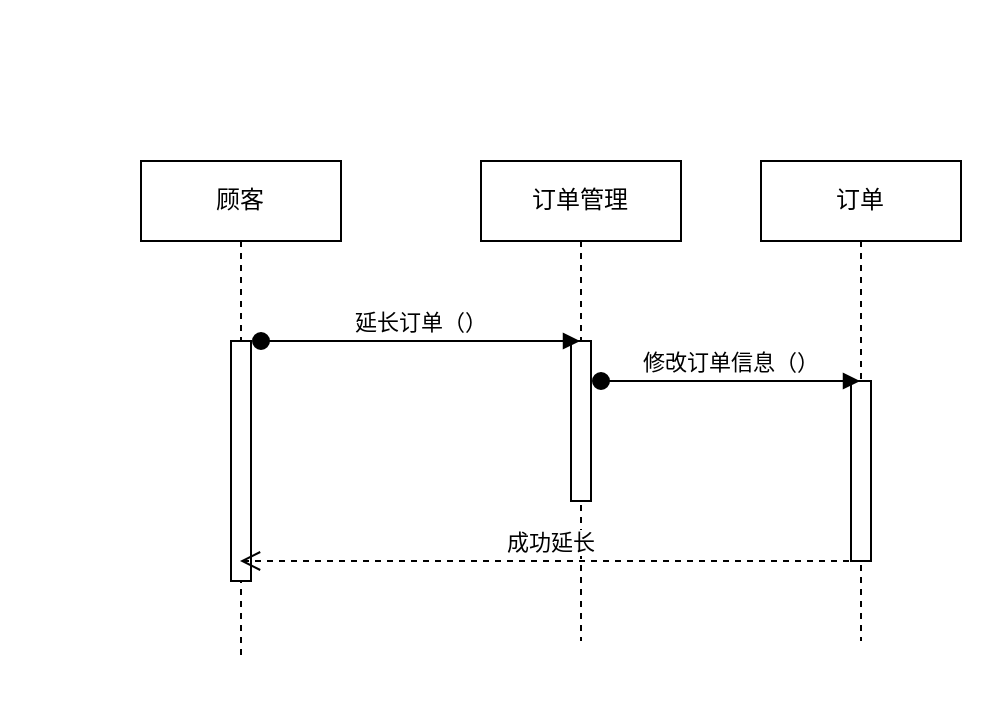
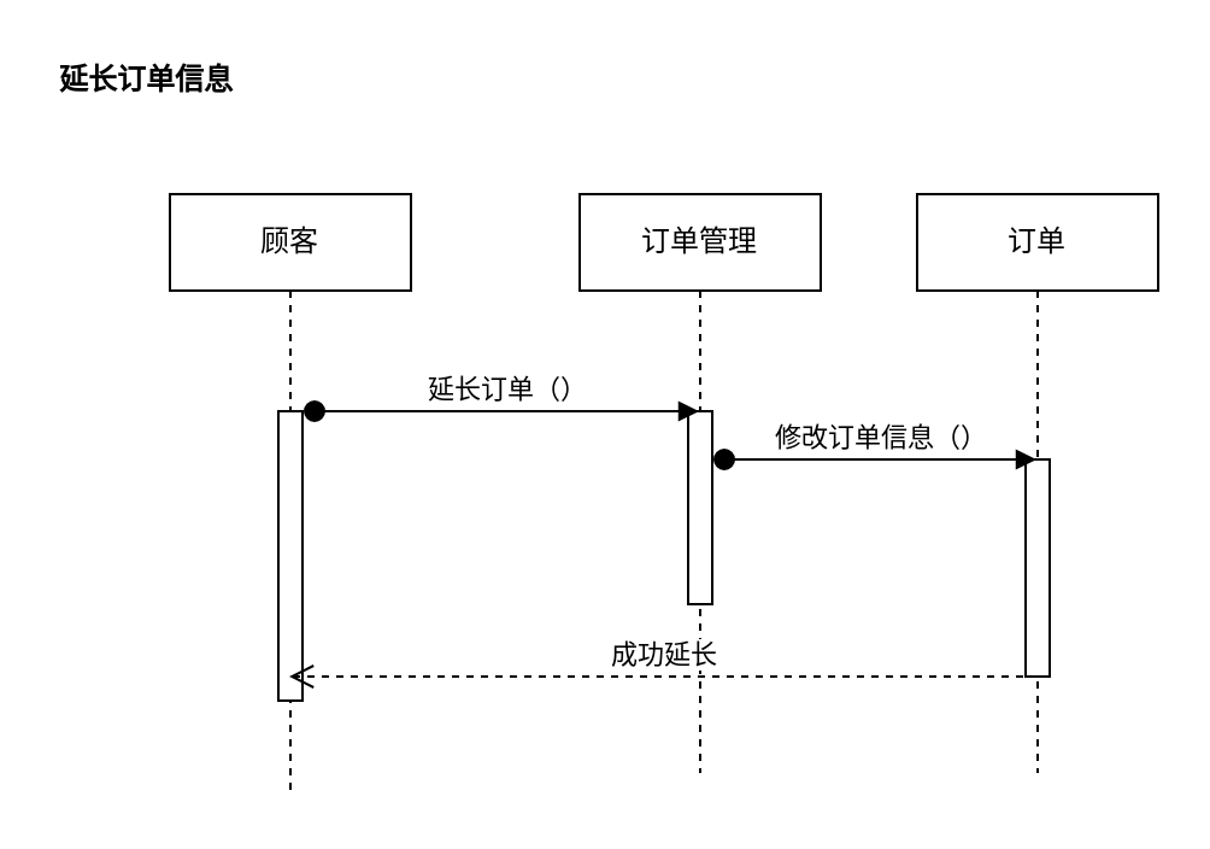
+ <mxCell id="11" value="延长订单信息" style="text;align=center;fontStyle=1;verticalAlign=middle;spacingLeft=3;spacingRight=3;strokeColor=none;rotatable=0;points=[[0,0.5],[1,0.5]];portConstraint=eastwest;html=1;" vertex="1" parent="1"><mxGeometry x="20" y="20" width="80" height="26" as="geometry" /></mxCell>
